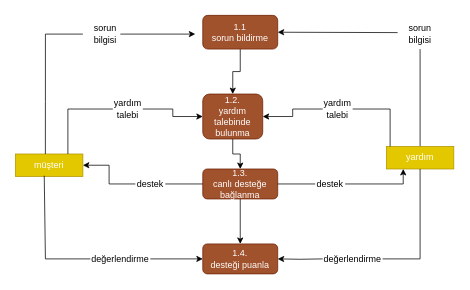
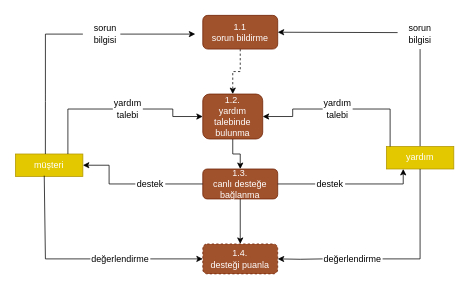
- <mxCell id="7" value="" style="edgeStyle=orthogonalEdgeStyle;rounded=0;orthogonalLoop=1;jettySize=auto;html=1;" parent="1" source="8" target="17" edge="1"><mxGeometry relative="1" as="geometry" /></mxCell>
+ <mxCell id="7" value="" style="edgeStyle=orthogonalEdgeStyle;rounded=0;orthogonalLoop=1;jettySize=auto;html=1;dashed=1;" parent="1" source="8" target="17" edge="1"><mxGeometry relative="1" as="geometry" /></mxCell>
- <mxCell id="15" value="1.4.&lt;br&gt;desteği puanla" style="rounded=1;whiteSpace=wrap;html=1;fillColor=#a0522d;strokeColor=#6D1F00;fontColor=#ffffff;" parent="1" vertex="1"><mxGeometry x="270" y="325" width="100" height="40" as="geometry" /></mxCell>
+ <mxCell id="15" value="1.4.&lt;br&gt;desteği puanla" style="rounded=1;whiteSpace=wrap;html=1;fillColor=#a0522d;strokeColor=#6D1F00;fontColor=#ffffff;dashed=1;" parent="1" vertex="1"><mxGeometry x="270" y="325" width="100" height="40" as="geometry" /></mxCell>
